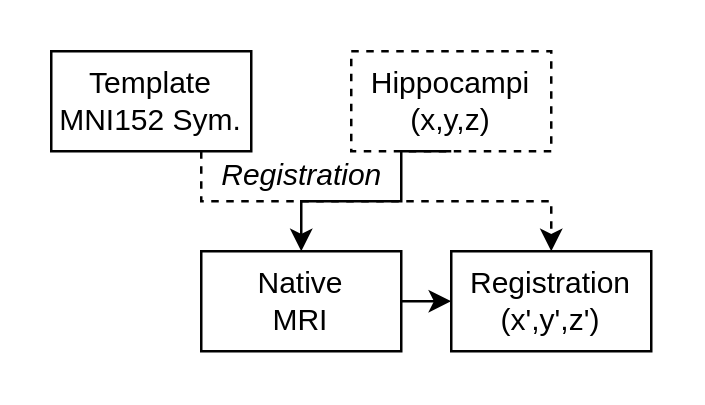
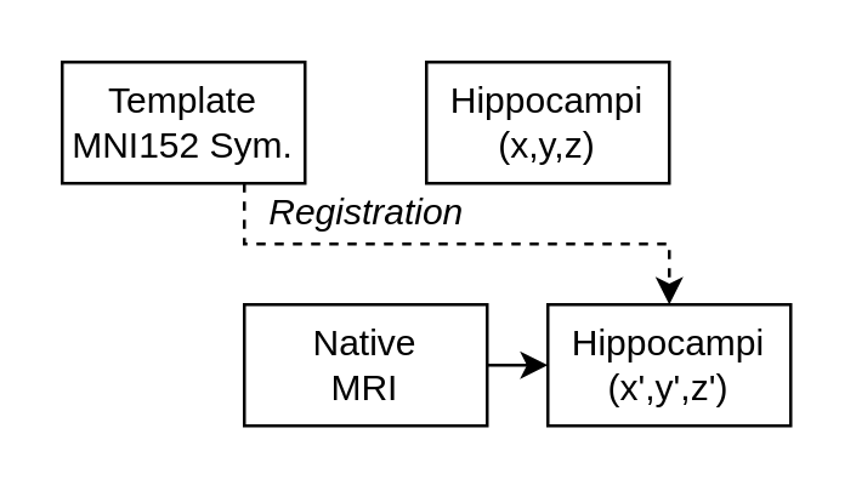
- <mxCell id="5" value="Hippocampi&lt;br&gt;(x,y,z)" style="rounded=0;whiteSpace=wrap;html=1;fillColor=none;dashed=1;" vertex="1" parent="1"><mxGeometry x="140" y="20" width="80" height="40" as="geometry" /></mxCell>
+ <mxCell id="5" value="Hippocampi&lt;br&gt;(x,y,z)" style="rounded=0;whiteSpace=wrap;html=1;fillColor=none;" vertex="1" parent="1"><mxGeometry x="140" y="20" width="80" height="40" as="geometry" /></mxCell>
- <mxCell id="4" style="edgeStyle=orthogonalEdgeStyle;rounded=0;orthogonalLoop=1;jettySize=auto;html=1;exitX=0.5;exitY=1;exitDx=0;exitDy=0;entryX=0.5;entryY=0;entryDx=0;entryDy=0;" edge="1" parent="1" source="5" target="7"><mxGeometry relative="1" as="geometry"><Array as="points"><mxPoint x="160" y="60" /><mxPoint x="160" y="80" /><mxPoint x="120" y="80" /></Array></mxGeometry></mxCell>
- <mxCell id="9" value="Registration&lt;br&gt;(x',y',z')" style="rounded=0;whiteSpace=wrap;html=1;fillColor=none;" vertex="1" parent="1"><mxGeometry x="180" y="100" width="80" height="40" as="geometry" /></mxCell>
+ <mxCell id="9" value="Hippocampi&lt;br&gt;(x',y',z')" style="rounded=0;whiteSpace=wrap;html=1;fillColor=none;" vertex="1" parent="1"><mxGeometry x="180" y="100" width="80" height="40" as="geometry" /></mxCell>
